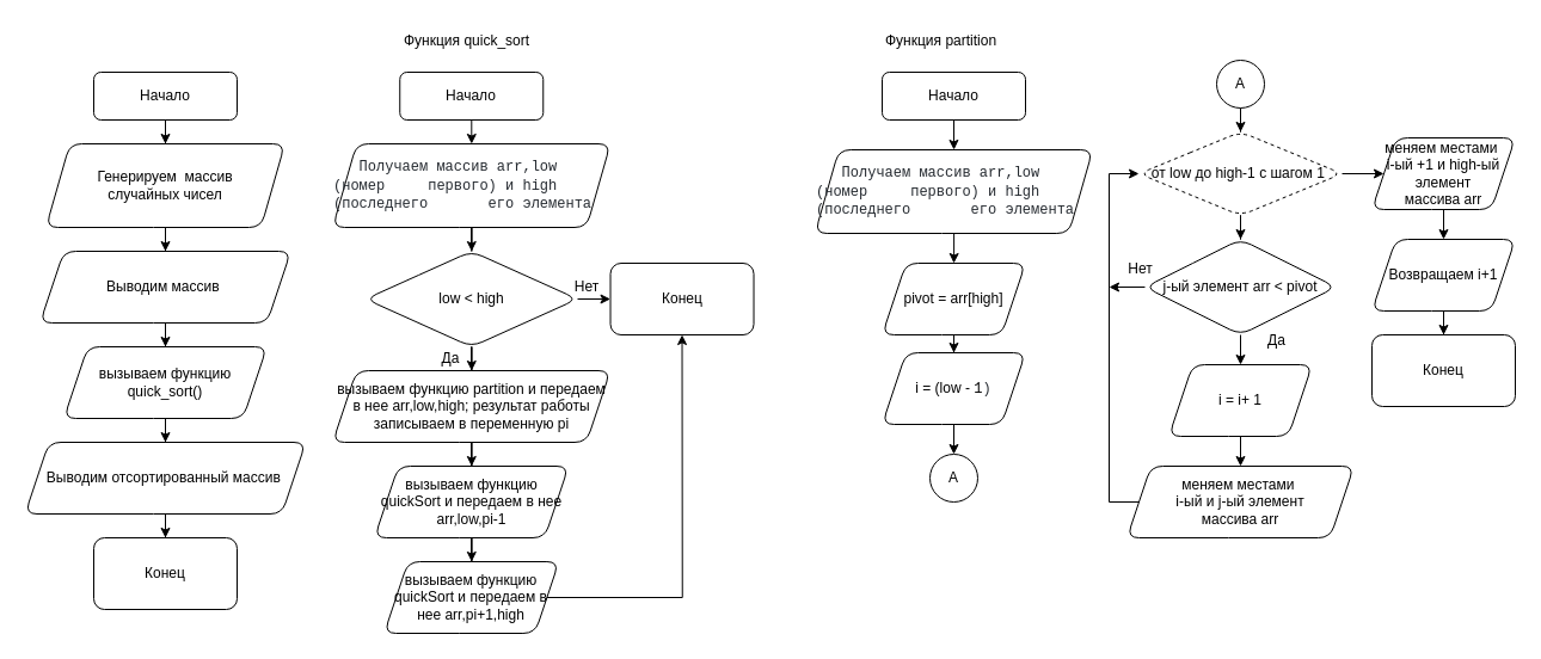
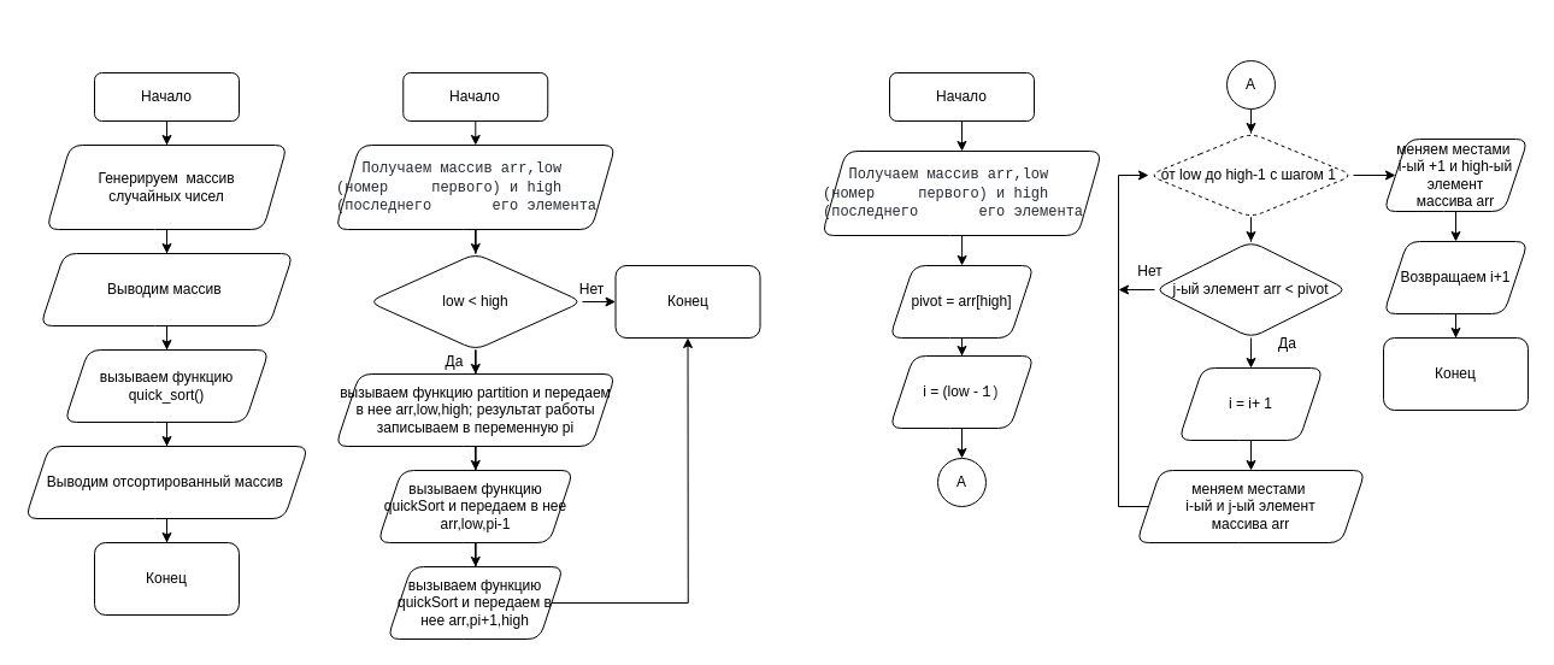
- <mxCell id="13" value="Функция quick_sort&lt;span style=&quot;font-family: ui-monospace, SFMono-Regular, &amp;quot;SF Mono&amp;quot;, Menlo, Consolas, &amp;quot;Liberation Mono&amp;quot;, monospace; font-size: 12px; font-style: normal; font-variant-ligatures: normal; font-variant-caps: normal; font-weight: 400; letter-spacing: normal; orphans: 2; text-align: start; text-indent: 0px; text-transform: none; widows: 2; word-spacing: 0px; -webkit-text-stroke-width: 0px; background-color: rgb(255, 255, 255); text-decoration-thickness: initial; text-decoration-style: initial; text-decoration-color: initial; float: none; display: inline !important;&quot;&gt;&lt;/span&gt;" style="text;whiteSpace=wrap;html=1;" parent="1" vertex="1"><mxGeometry x="335.52" y="20" width="117.49" height="40" as="geometry" /></mxCell>
- <mxCell id="30" value="Функция partition&lt;span style=&quot;font-family: ui-monospace, SFMono-Regular, &amp;quot;SF Mono&amp;quot;, Menlo, Consolas, &amp;quot;Liberation Mono&amp;quot;, monospace; font-size: 12px; font-style: normal; font-variant-ligatures: normal; font-variant-caps: normal; font-weight: 400; letter-spacing: normal; orphans: 2; text-align: start; text-indent: 0px; text-transform: none; widows: 2; word-spacing: 0px; -webkit-text-stroke-width: 0px; background-color: rgb(255, 255, 255); text-decoration-thickness: initial; text-decoration-style: initial; text-decoration-color: initial; float: none; display: inline !important;&quot;&gt;&lt;br&gt;&lt;/span&gt;" style="text;whiteSpace=wrap;html=1;" vertex="1" parent="1"><mxGeometry x="739.26" y="20" width="117.49" height="40" as="geometry" /></mxCell>
